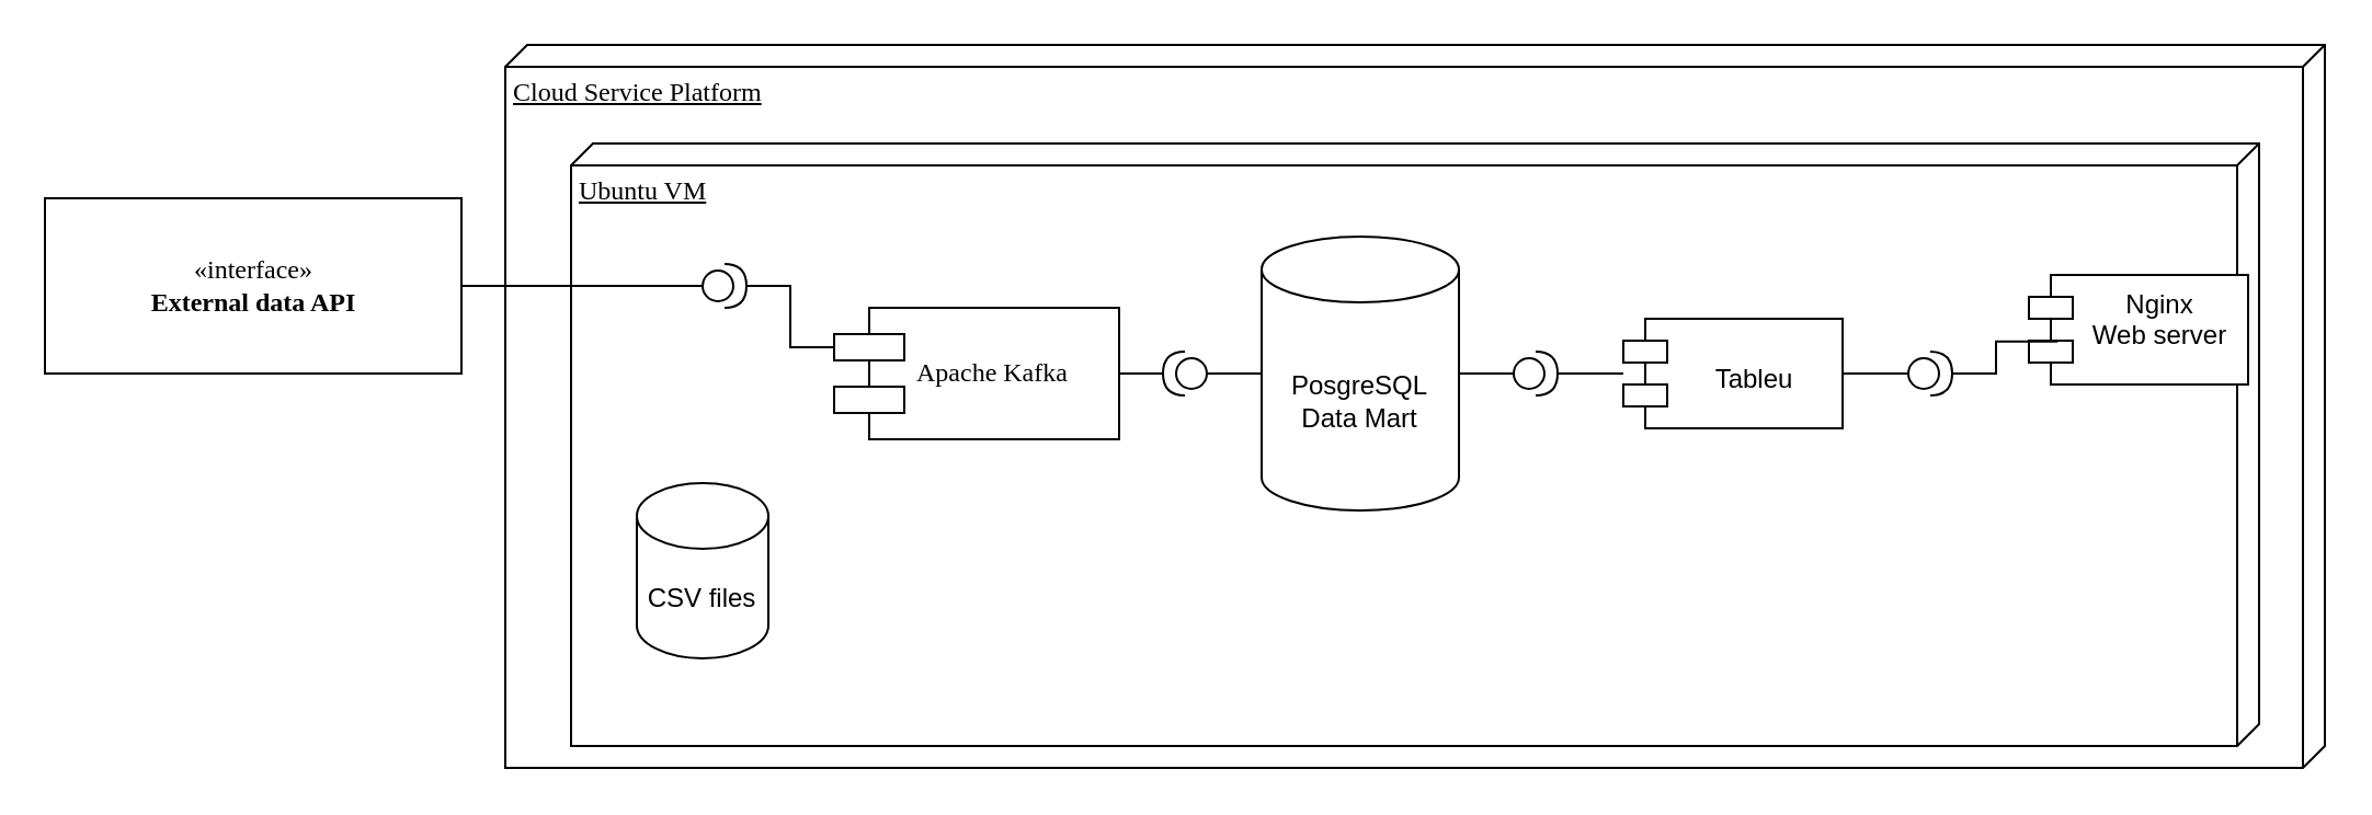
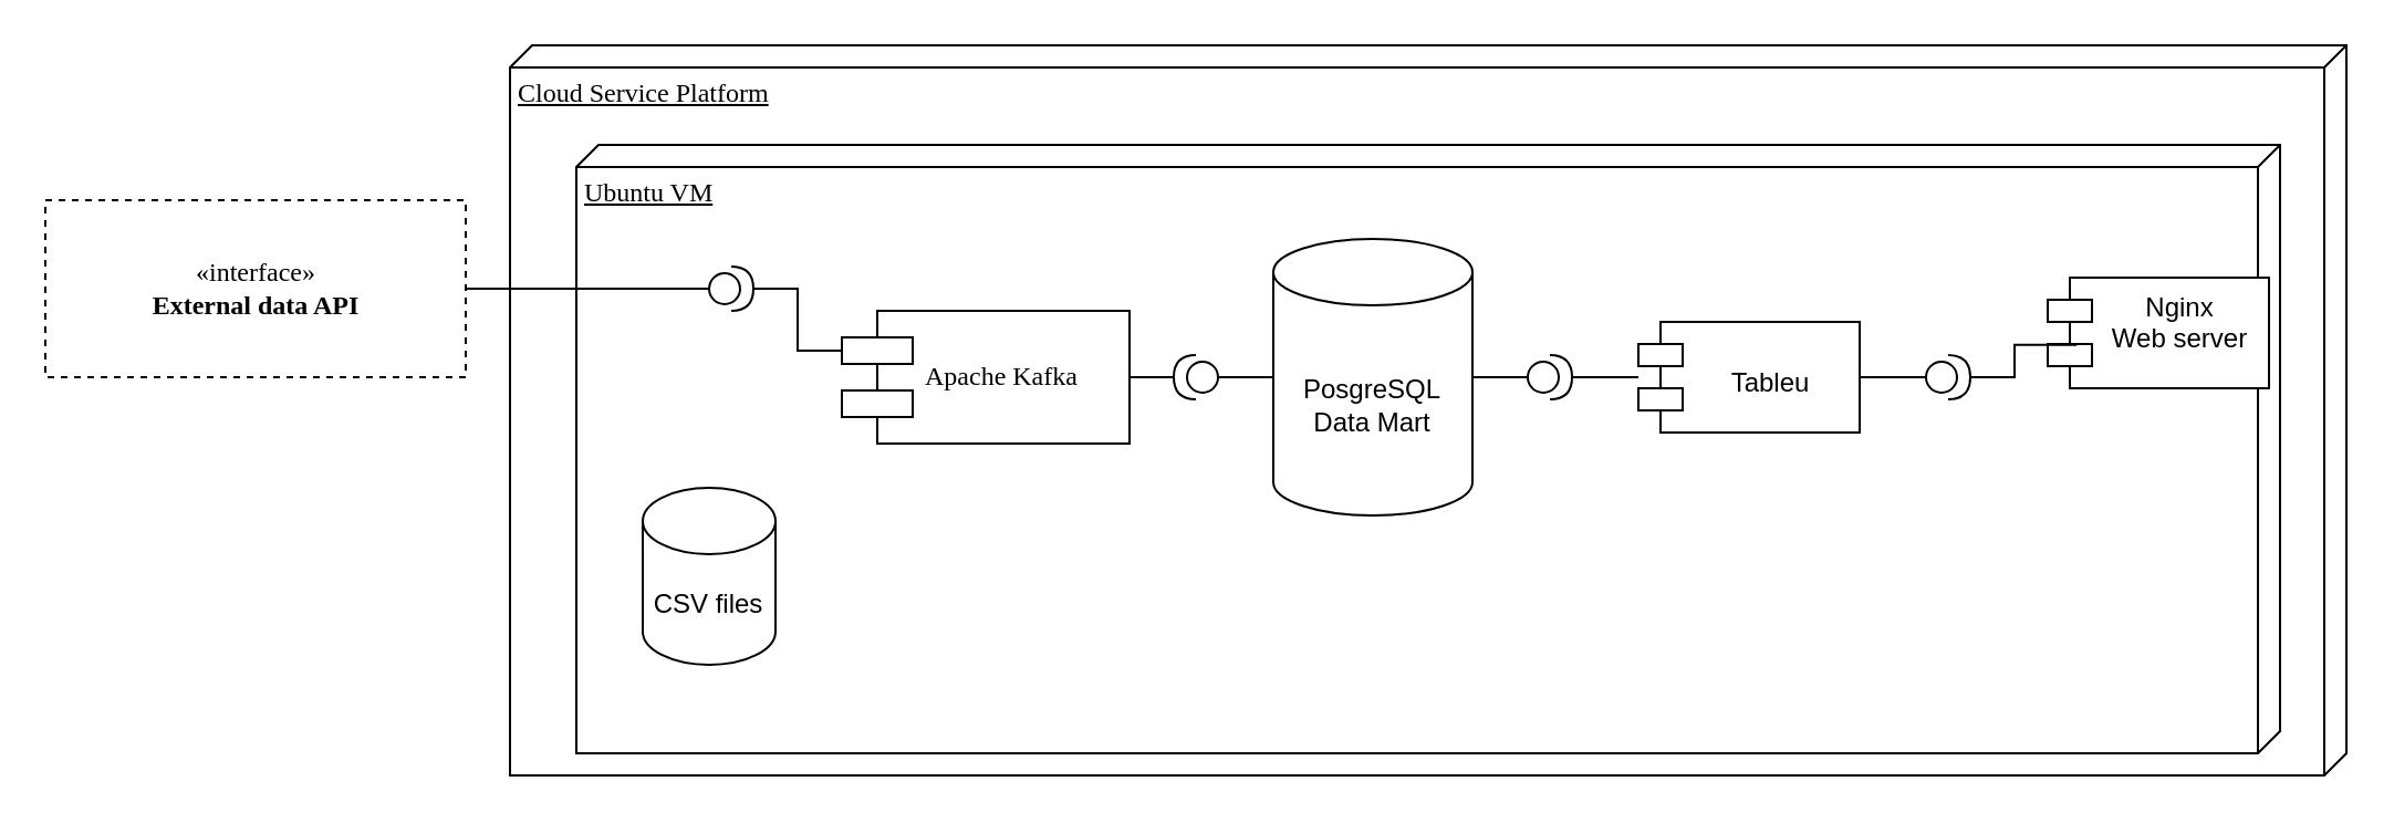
- <mxCell id="6" value="«interface»&lt;br&gt;&lt;b&gt;External data API&lt;/b&gt;" style="html=1;rounded=0;shadow=0;comic=0;labelBackgroundColor=none;strokeWidth=1;fontFamily=Verdana;fontSize=12;align=center;" parent="1" vertex="1"><mxGeometry x="20" y="90" width="190" height="80" as="geometry" /></mxCell>
+ <mxCell id="6" value="«interface»&lt;br&gt;&lt;b&gt;External data API&lt;/b&gt;" style="html=1;rounded=0;shadow=0;comic=0;labelBackgroundColor=none;strokeWidth=1;fontFamily=Verdana;fontSize=12;align=center;dashed=1;" parent="1" vertex="1"><mxGeometry x="20" y="90" width="190" height="80" as="geometry" /></mxCell>
